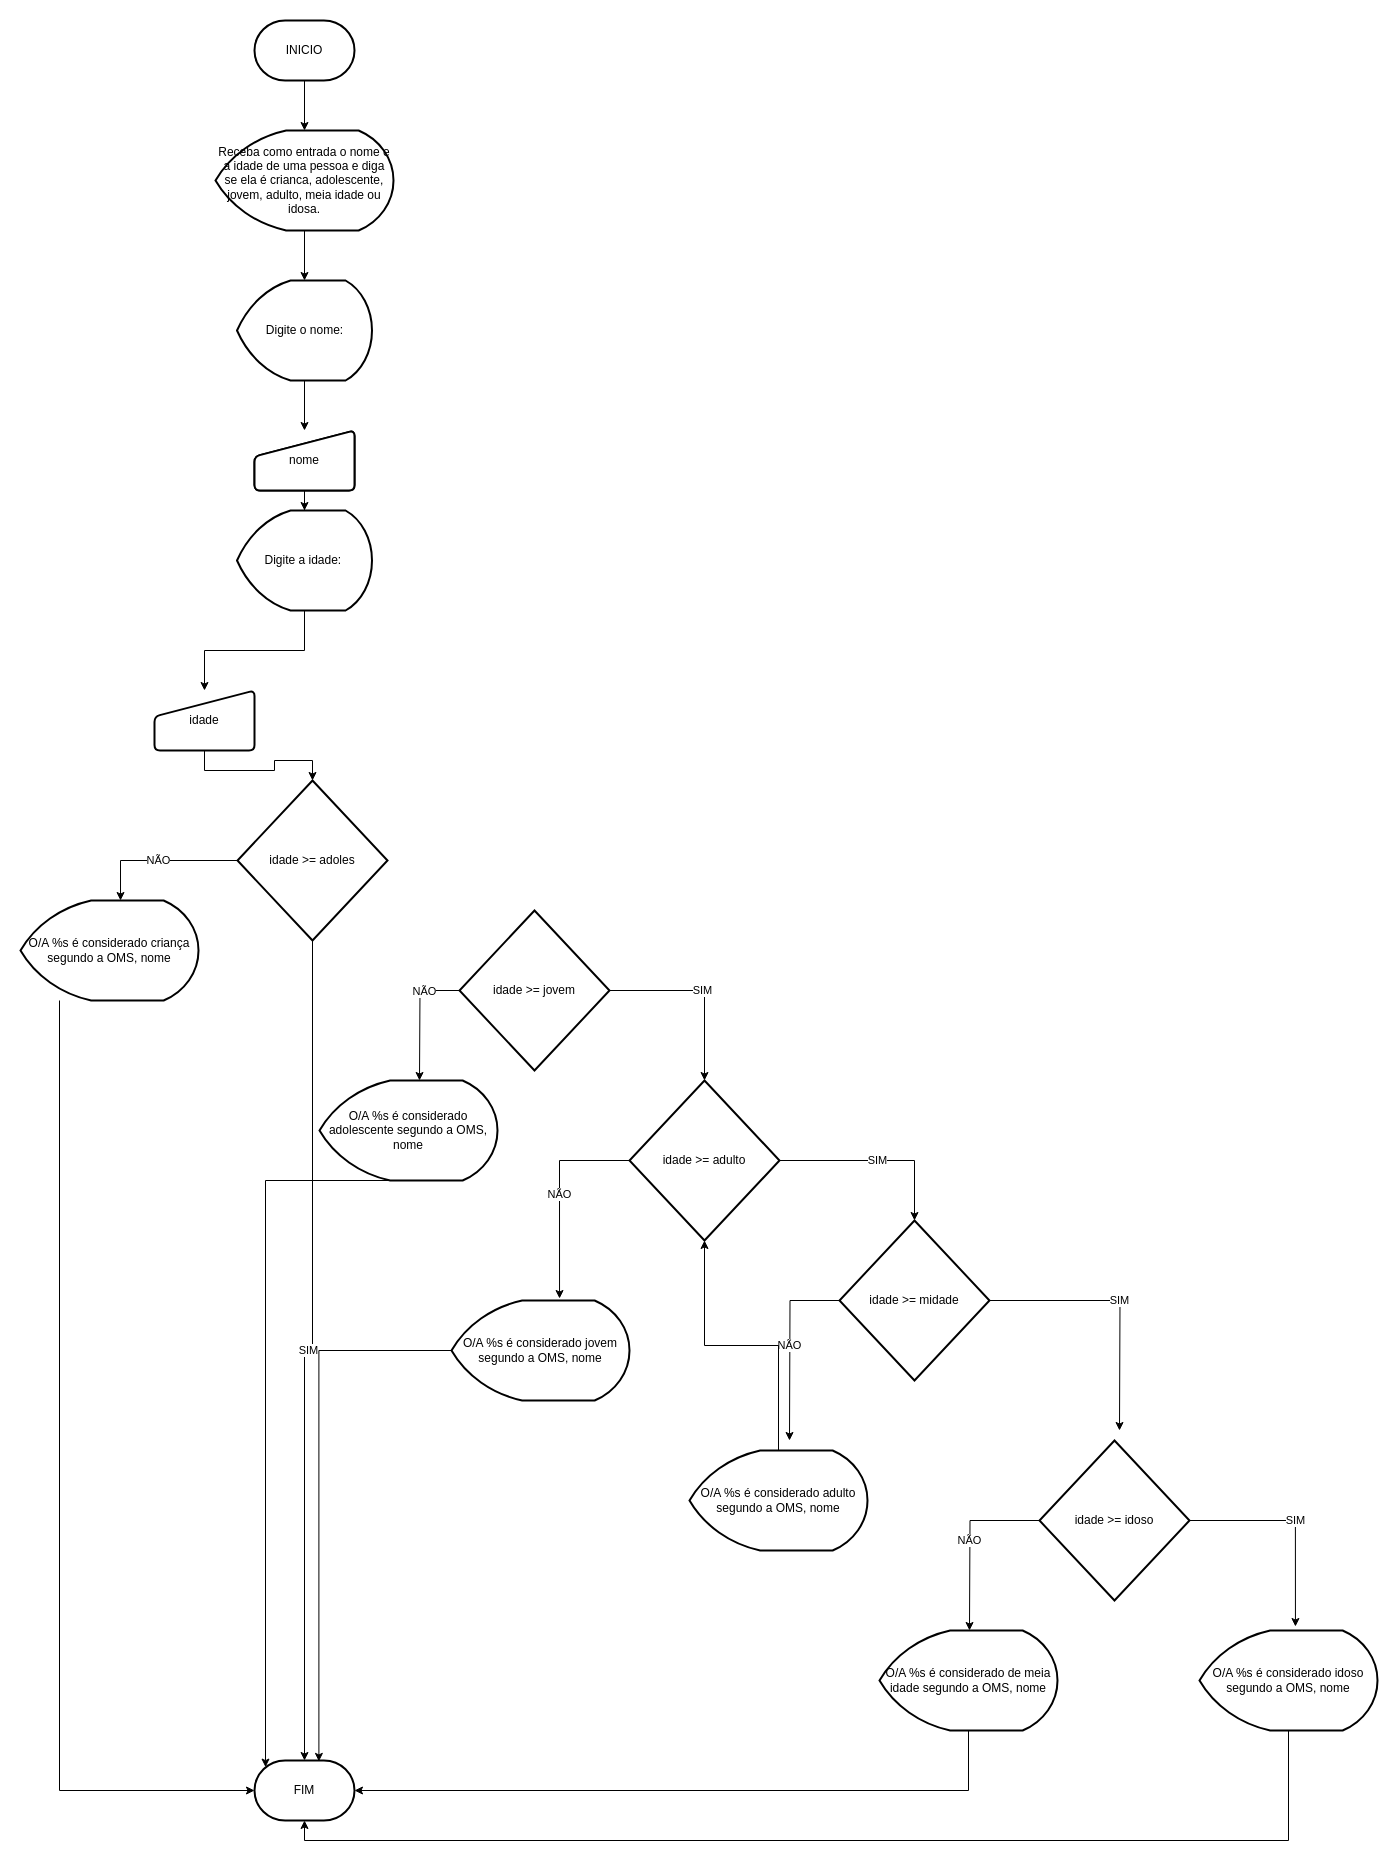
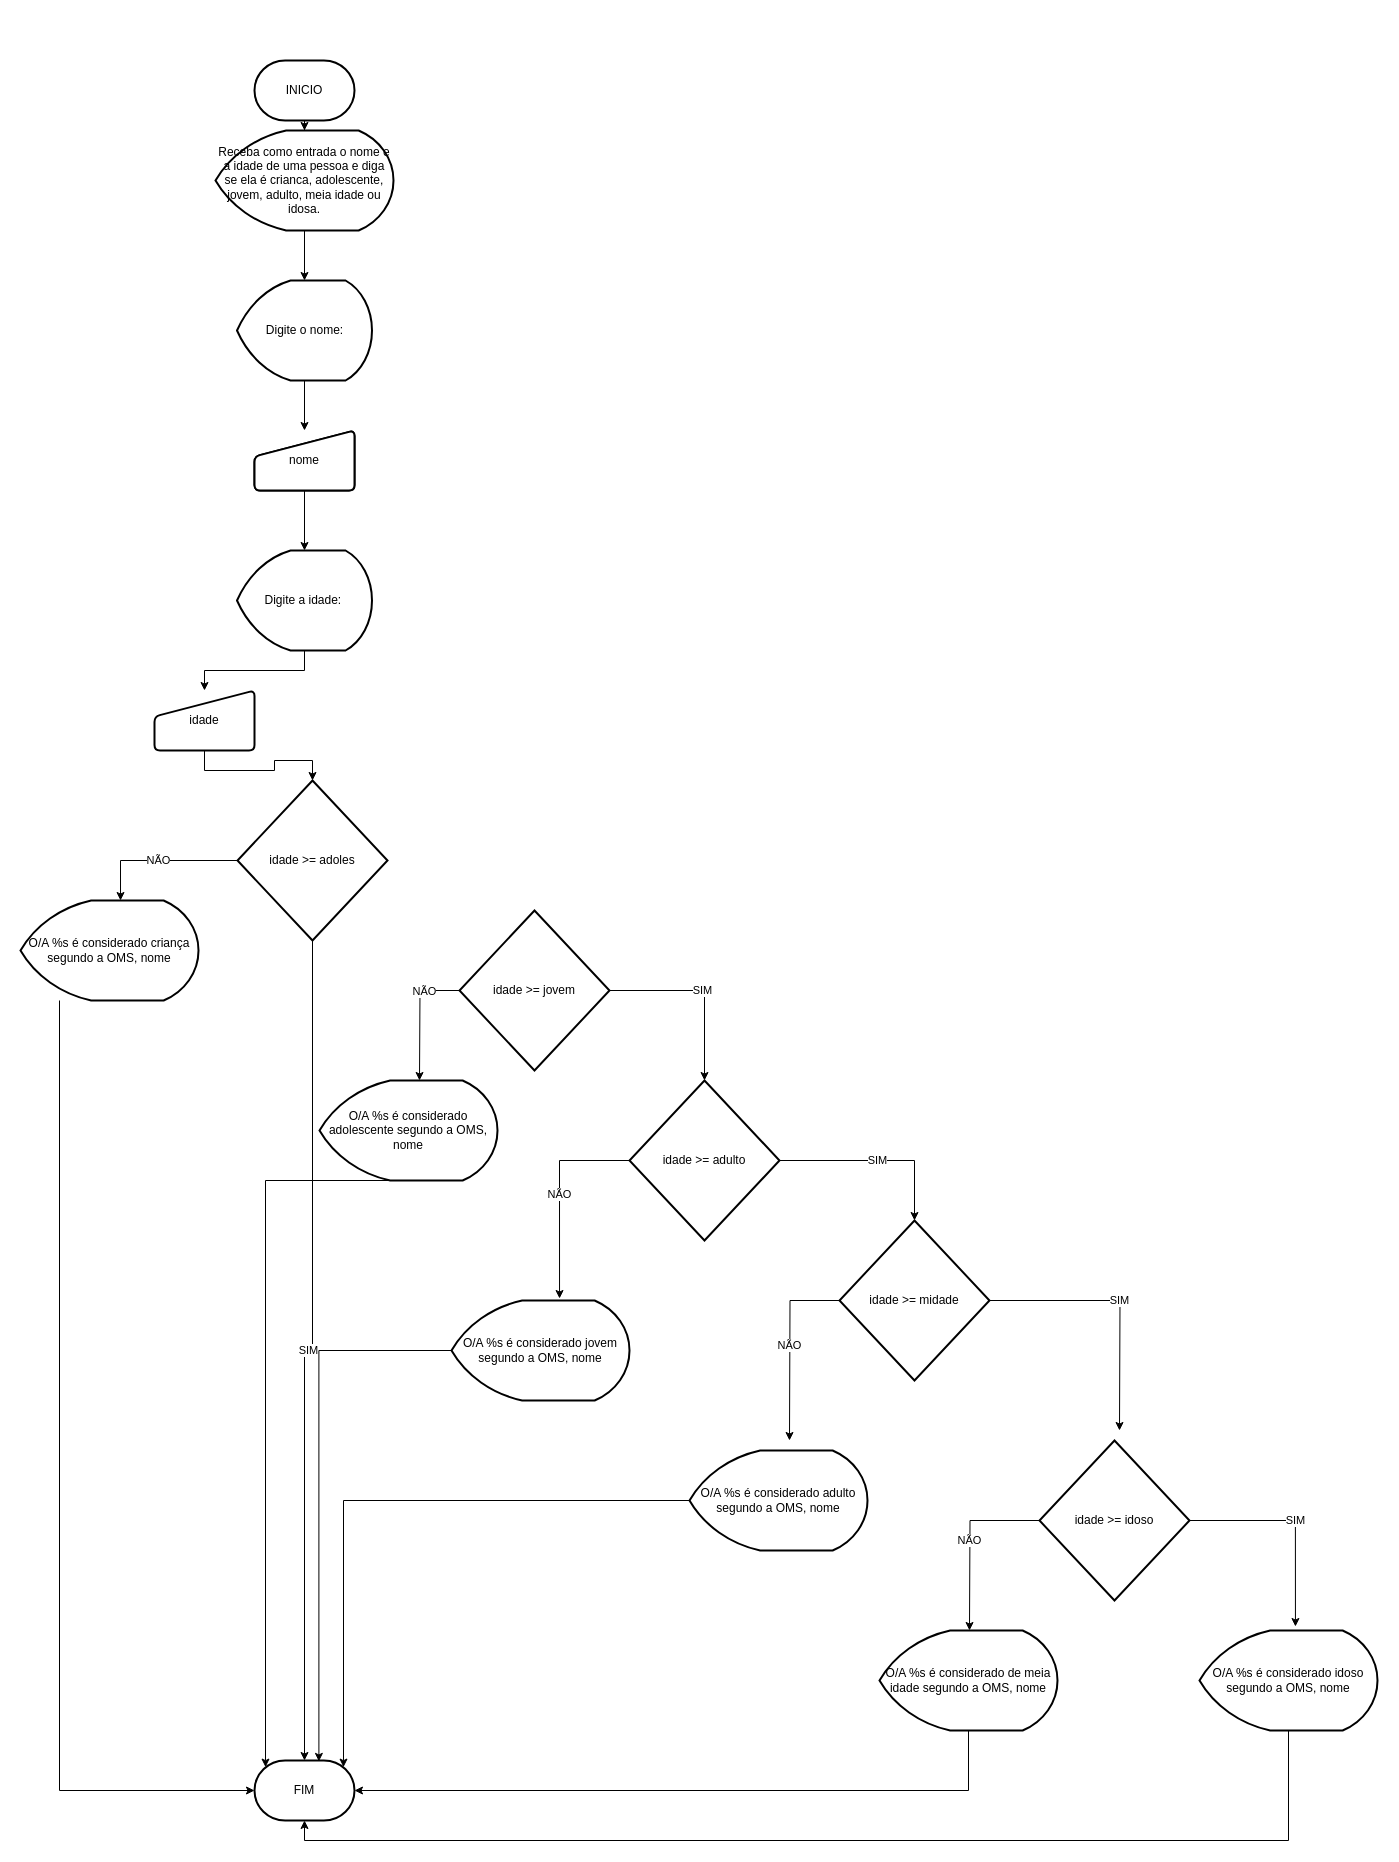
- <mxCell id="3" value="INICIO" style="strokeWidth=2;html=1;shape=mxgraph.flowchart.terminator;whiteSpace=wrap;" vertex="1" parent="1"><mxGeometry x="254" y="20" width="100" height="60" as="geometry" /></mxCell>
+ <mxCell id="3" value="INICIO" style="strokeWidth=2;html=1;shape=mxgraph.flowchart.terminator;whiteSpace=wrap;" vertex="1" parent="1"><mxGeometry x="254" y="60" width="100" height="60" as="geometry" /></mxCell>
- <mxCell id="10" value="Digite a idade:&amp;nbsp;" style="strokeWidth=2;html=1;shape=mxgraph.flowchart.display;whiteSpace=wrap;" vertex="1" parent="1"><mxGeometry x="236.5" y="510" width="135" height="100" as="geometry" /></mxCell>
+ <mxCell id="10" value="Digite a idade:&amp;nbsp;" style="strokeWidth=2;html=1;shape=mxgraph.flowchart.display;whiteSpace=wrap;" vertex="1" parent="1"><mxGeometry x="236.5" y="550" width="135" height="100" as="geometry" /></mxCell>
- <mxCell id="34" style="edgeStyle=orthogonalEdgeStyle;rounded=0;orthogonalLoop=1;jettySize=auto;html=1;" edge="1" parent="1" source="35" target="28"><mxGeometry relative="1" as="geometry" /></mxCell>
+ <mxCell id="34" style="edgeStyle=orthogonalEdgeStyle;rounded=0;orthogonalLoop=1;jettySize=auto;html=1;entryX=0.89;entryY=0.11;entryDx=0;entryDy=0;entryPerimeter=0;" edge="1" parent="1" source="35" target="41"><mxGeometry relative="1" as="geometry" /></mxCell>
